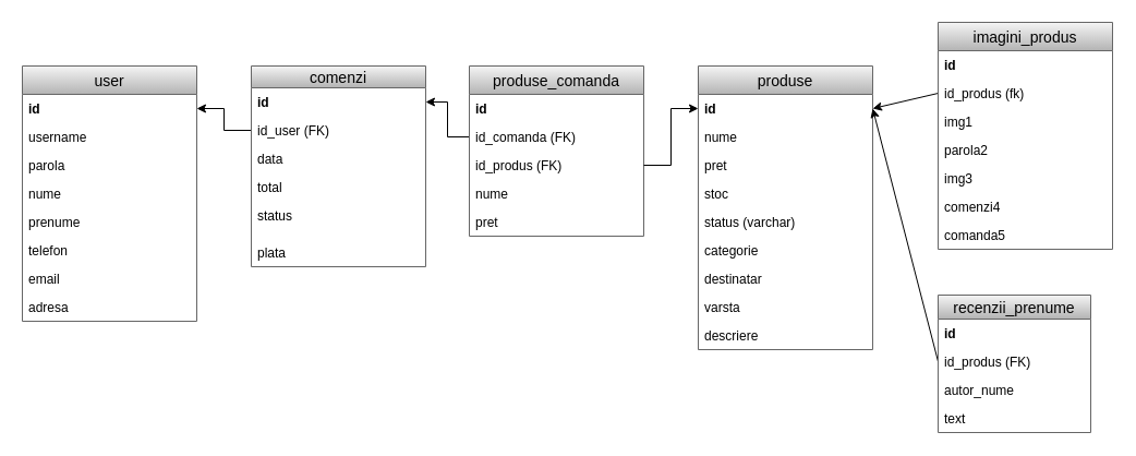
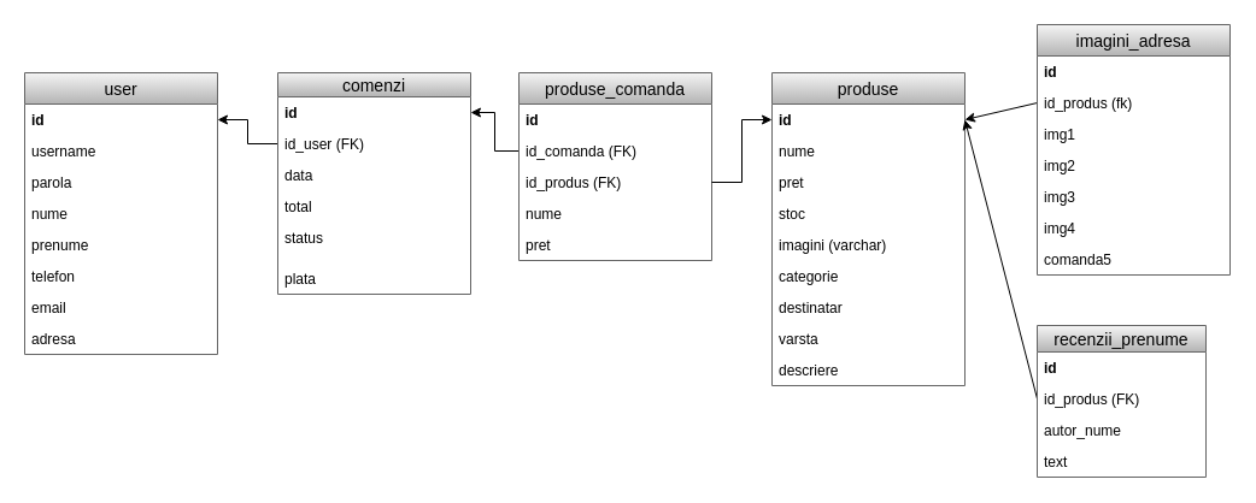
- <mxCell id="39" value="imagini_produs" style="swimlane;fontStyle=0;childLayout=stackLayout;horizontal=1;startSize=26;horizontalStack=0;resizeParent=1;resizeParentMax=0;resizeLast=0;collapsible=1;marginBottom=0;align=center;fontSize=14;fillColor=#f5f5f5;strokeColor=#666666;gradientColor=#b3b3b3;" vertex="1" parent="1"><mxGeometry x="860" y="20" width="160" height="208" as="geometry" /></mxCell>
+ <mxCell id="39" value="imagini_adresa" style="swimlane;fontStyle=0;childLayout=stackLayout;horizontal=1;startSize=26;horizontalStack=0;resizeParent=1;resizeParentMax=0;resizeLast=0;collapsible=1;marginBottom=0;align=center;fontSize=14;fillColor=#f5f5f5;strokeColor=#666666;gradientColor=#b3b3b3;" vertex="1" parent="1"><mxGeometry x="860" y="20" width="160" height="208" as="geometry" /></mxCell>
- <mxCell id="43" value="parola2" style="text;strokeColor=none;fillColor=none;spacingLeft=4;spacingRight=4;overflow=hidden;rotatable=0;points=[[0,0.5],[1,0.5]];portConstraint=eastwest;fontSize=12;" vertex="1" parent="39"><mxGeometry y="104" width="160" height="26" as="geometry" /></mxCell>
+ <mxCell id="43" value="img2" style="text;strokeColor=none;fillColor=none;spacingLeft=4;spacingRight=4;overflow=hidden;rotatable=0;points=[[0,0.5],[1,0.5]];portConstraint=eastwest;fontSize=12;" vertex="1" parent="39"><mxGeometry y="104" width="160" height="26" as="geometry" /></mxCell>
- <mxCell id="45" value="comenzi4" style="text;strokeColor=none;fillColor=none;spacingLeft=4;spacingRight=4;overflow=hidden;rotatable=0;points=[[0,0.5],[1,0.5]];portConstraint=eastwest;fontSize=12;" vertex="1" parent="39"><mxGeometry y="156" width="160" height="26" as="geometry" /></mxCell>
+ <mxCell id="45" value="img4" style="text;strokeColor=none;fillColor=none;spacingLeft=4;spacingRight=4;overflow=hidden;rotatable=0;points=[[0,0.5],[1,0.5]];portConstraint=eastwest;fontSize=12;" vertex="1" parent="39"><mxGeometry y="156" width="160" height="26" as="geometry" /></mxCell>
- <mxCell id="33" value="status (varchar)" style="text;strokeColor=none;fillColor=none;spacingLeft=4;spacingRight=4;overflow=hidden;rotatable=0;points=[[0,0.5],[1,0.5]];portConstraint=eastwest;fontSize=12;" parent="28" vertex="1"><mxGeometry y="130" width="160" height="26" as="geometry" /></mxCell>
+ <mxCell id="33" value="imagini (varchar)" style="text;strokeColor=none;fillColor=none;spacingLeft=4;spacingRight=4;overflow=hidden;rotatable=0;points=[[0,0.5],[1,0.5]];portConstraint=eastwest;fontSize=12;" parent="28" vertex="1"><mxGeometry y="130" width="160" height="26" as="geometry" /></mxCell>
